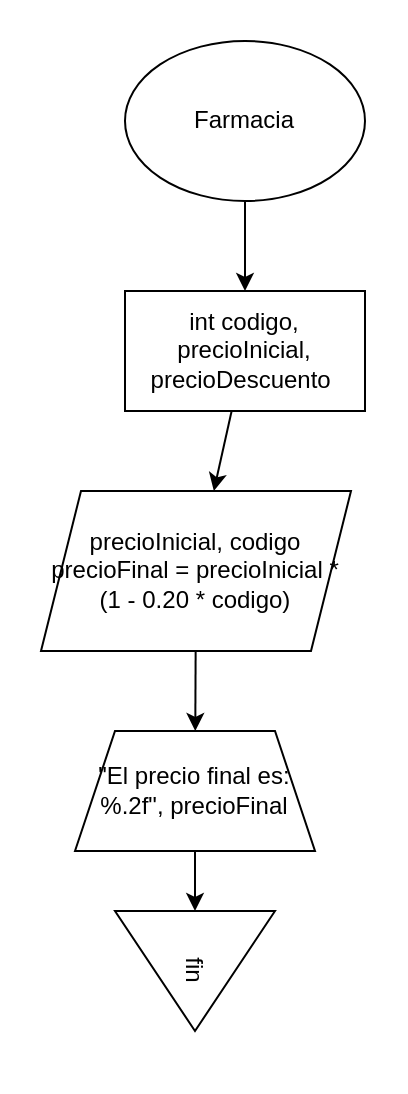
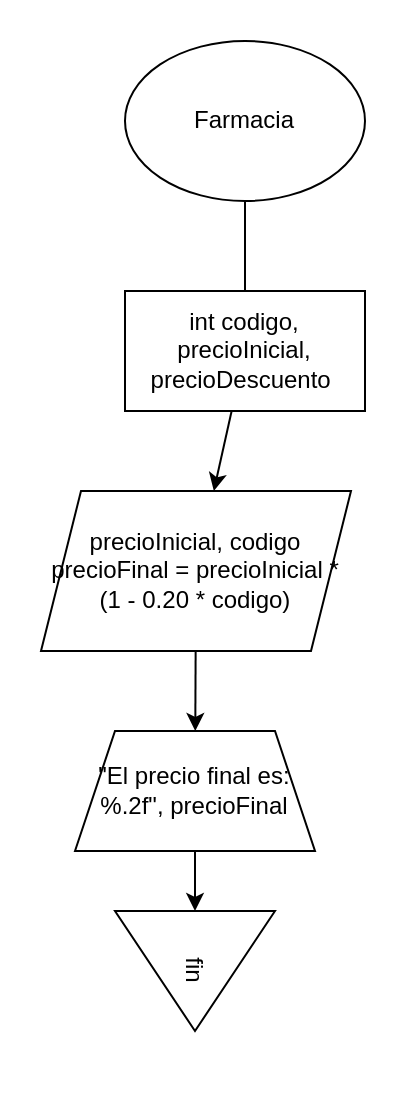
- <mxCell id="2" style="edgeStyle=none;html=1;" edge="1" parent="1" source="3" target="5"><mxGeometry relative="1" as="geometry"><mxPoint x="97" y="165" as="targetPoint" /></mxGeometry></mxCell>
+ <mxCell id="2" style="edgeStyle=none;html=1;endArrow=none;" edge="1" parent="1" source="3" target="5"><mxGeometry relative="1" as="geometry"><mxPoint x="97" y="165" as="targetPoint" /></mxGeometry></mxCell>
